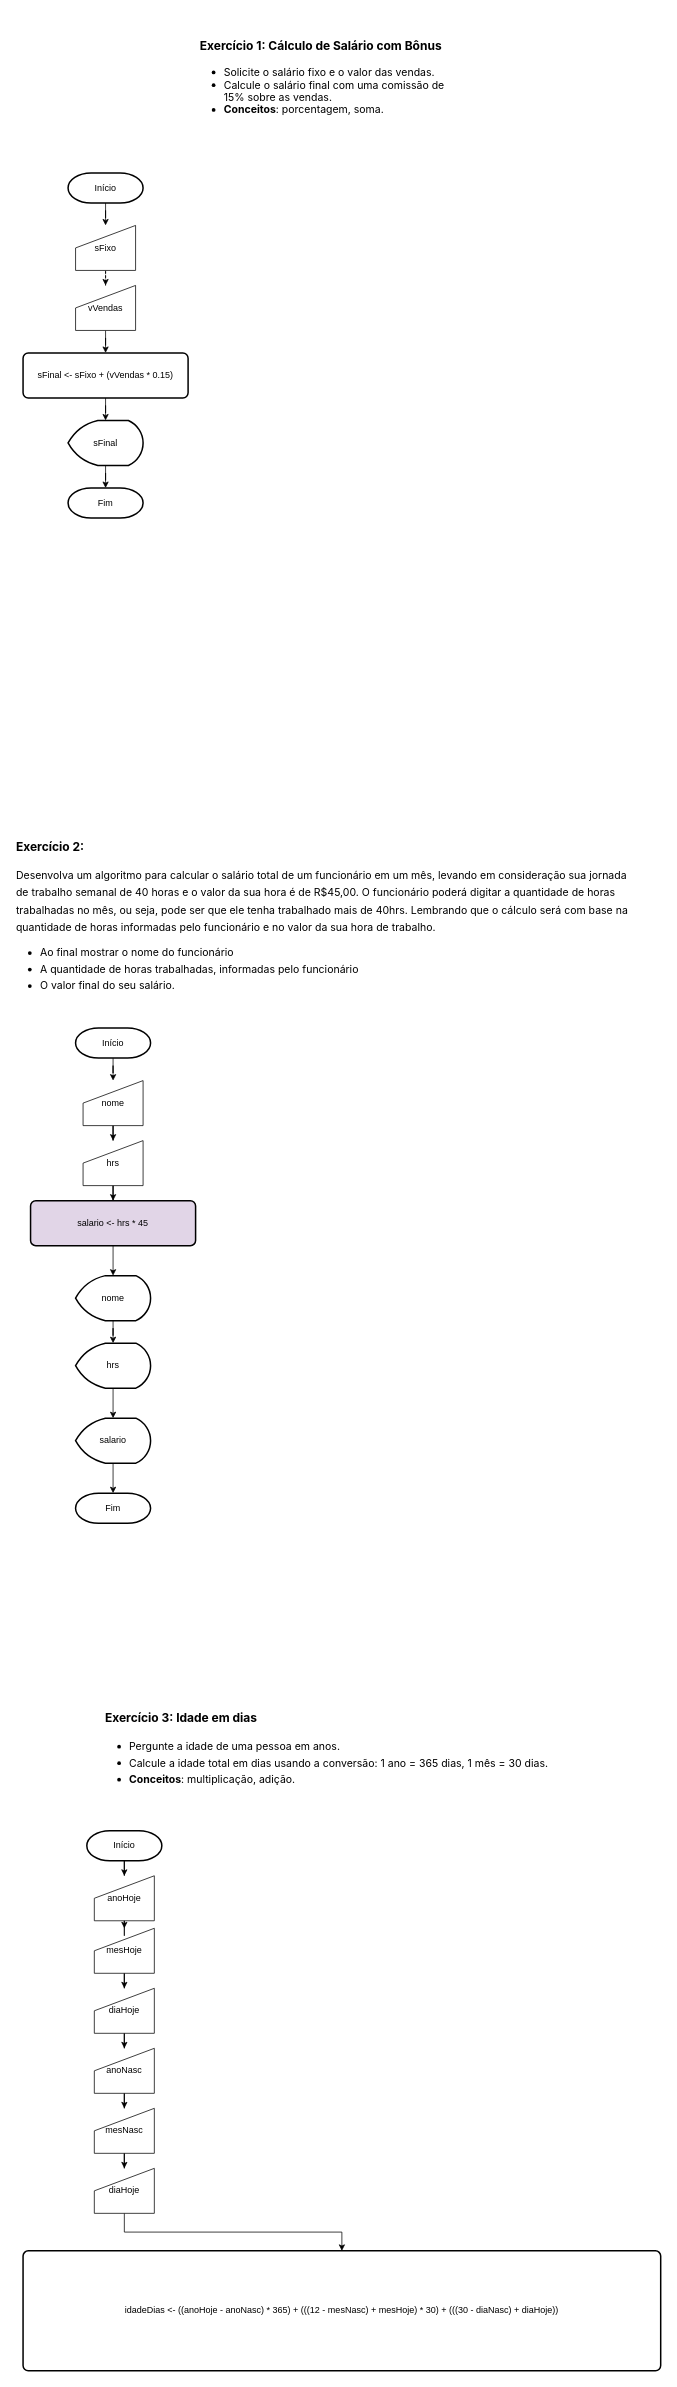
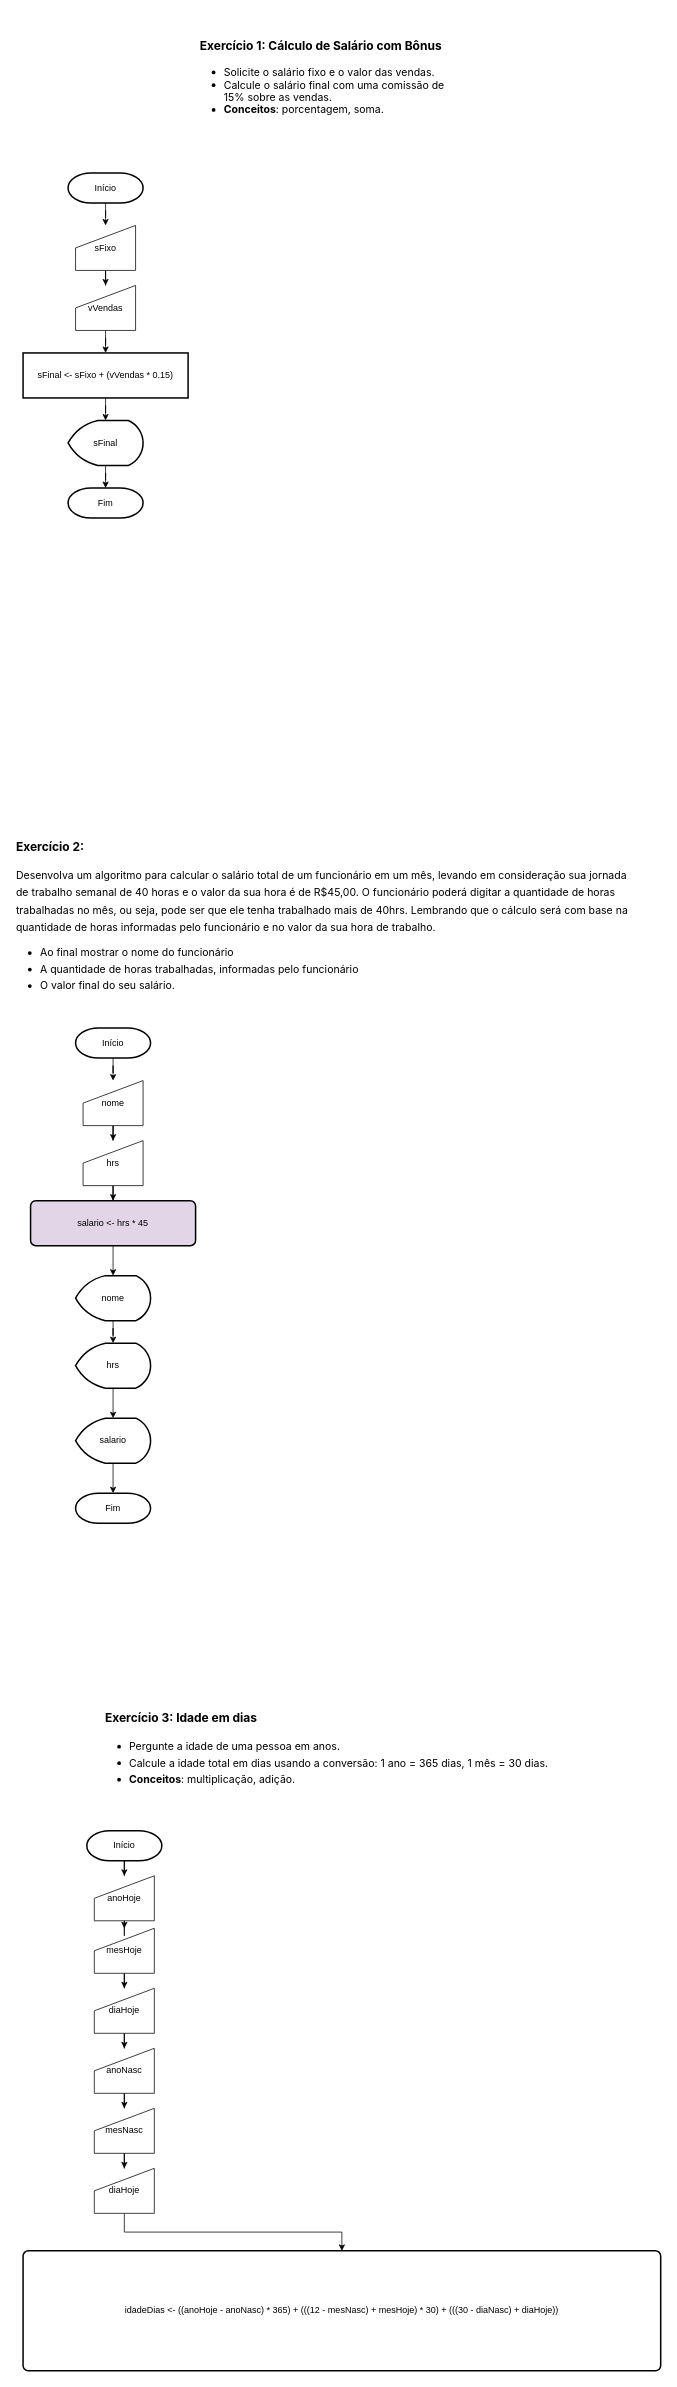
- <mxCell id="3" value="" style="edgeStyle=orthogonalEdgeStyle;rounded=0;orthogonalLoop=1;jettySize=auto;html=1;dashed=1;" edge="1" parent="1" source="4" target="8"><mxGeometry relative="1" as="geometry" /></mxCell>
+ <mxCell id="3" value="" style="edgeStyle=orthogonalEdgeStyle;rounded=0;orthogonalLoop=1;jettySize=auto;html=1;" edge="1" parent="1" source="4" target="8"><mxGeometry relative="1" as="geometry" /></mxCell>
- <mxCell id="10" value="sFinal &amp;lt;- sFixo + (vVendas * 0.15)" style="rounded=1;whiteSpace=wrap;html=1;absoluteArcSize=1;arcSize=14;strokeWidth=2;" vertex="1" parent="1"><mxGeometry x="30" y="470" width="220" height="60" as="geometry" /></mxCell>
+ <mxCell id="10" value="sFinal &amp;lt;- sFixo + (vVendas * 0.15)" style="whiteSpace=wrap;html=1;absoluteArcSize=1;arcSize=14;strokeWidth=2;rounded=0;" vertex="1" parent="1"><mxGeometry x="30" y="470" width="220" height="60" as="geometry" /></mxCell>
